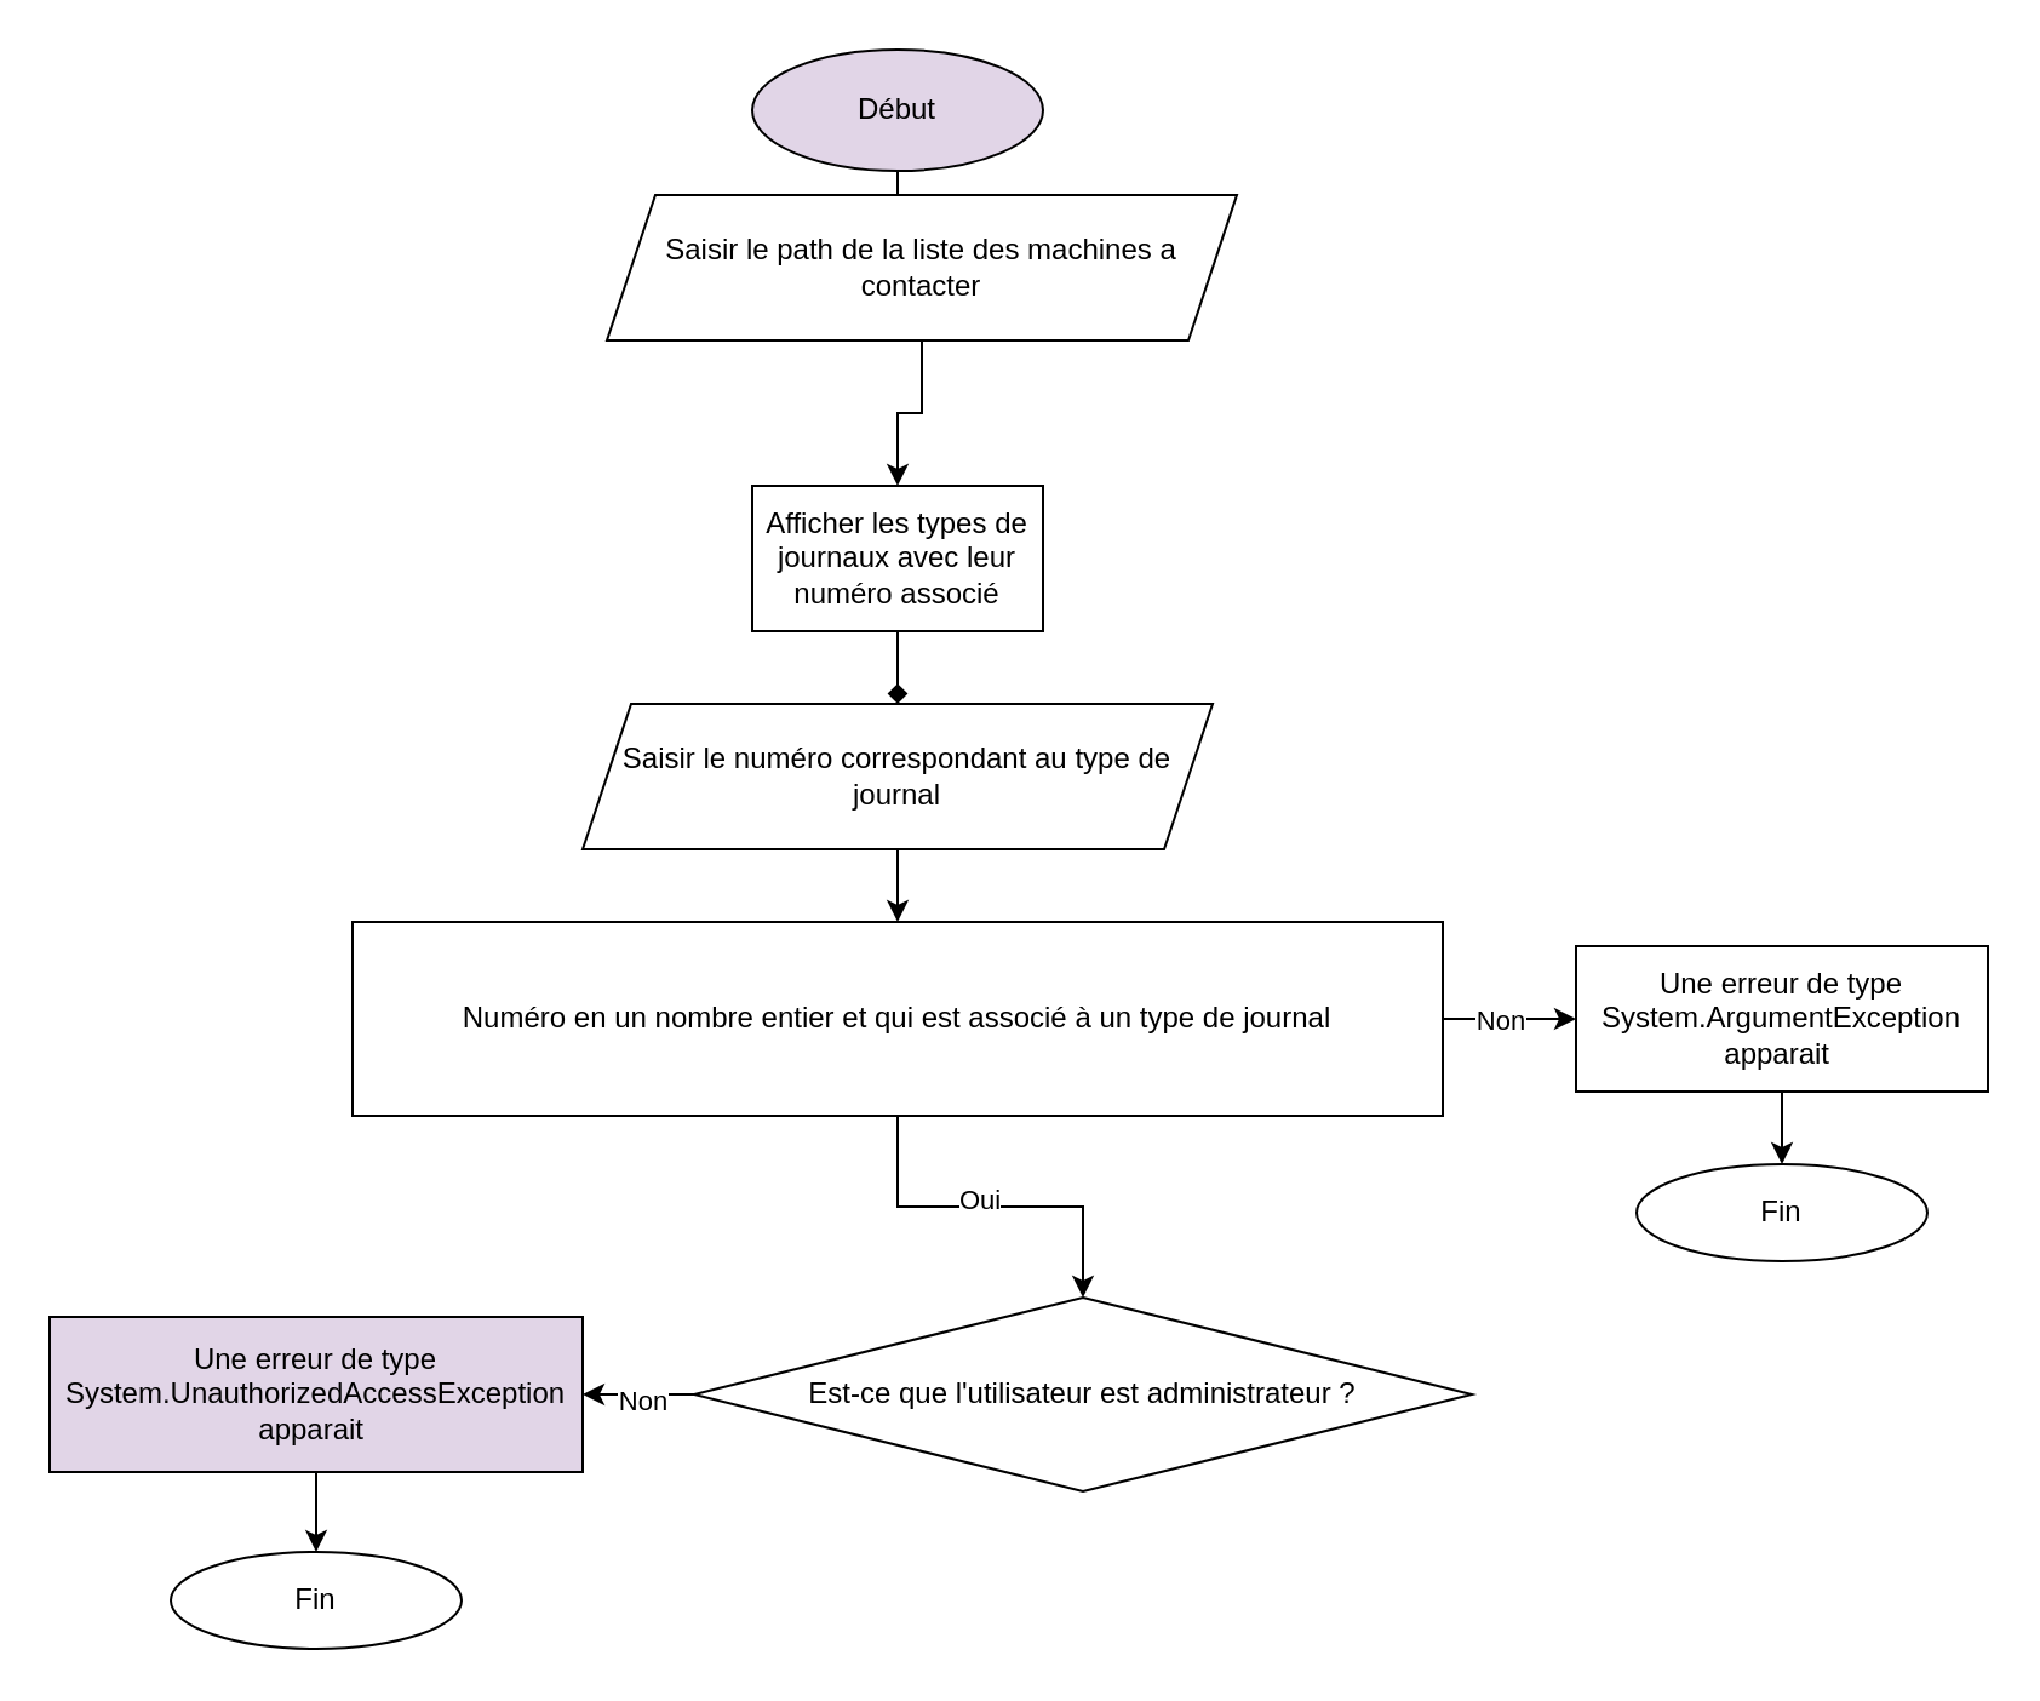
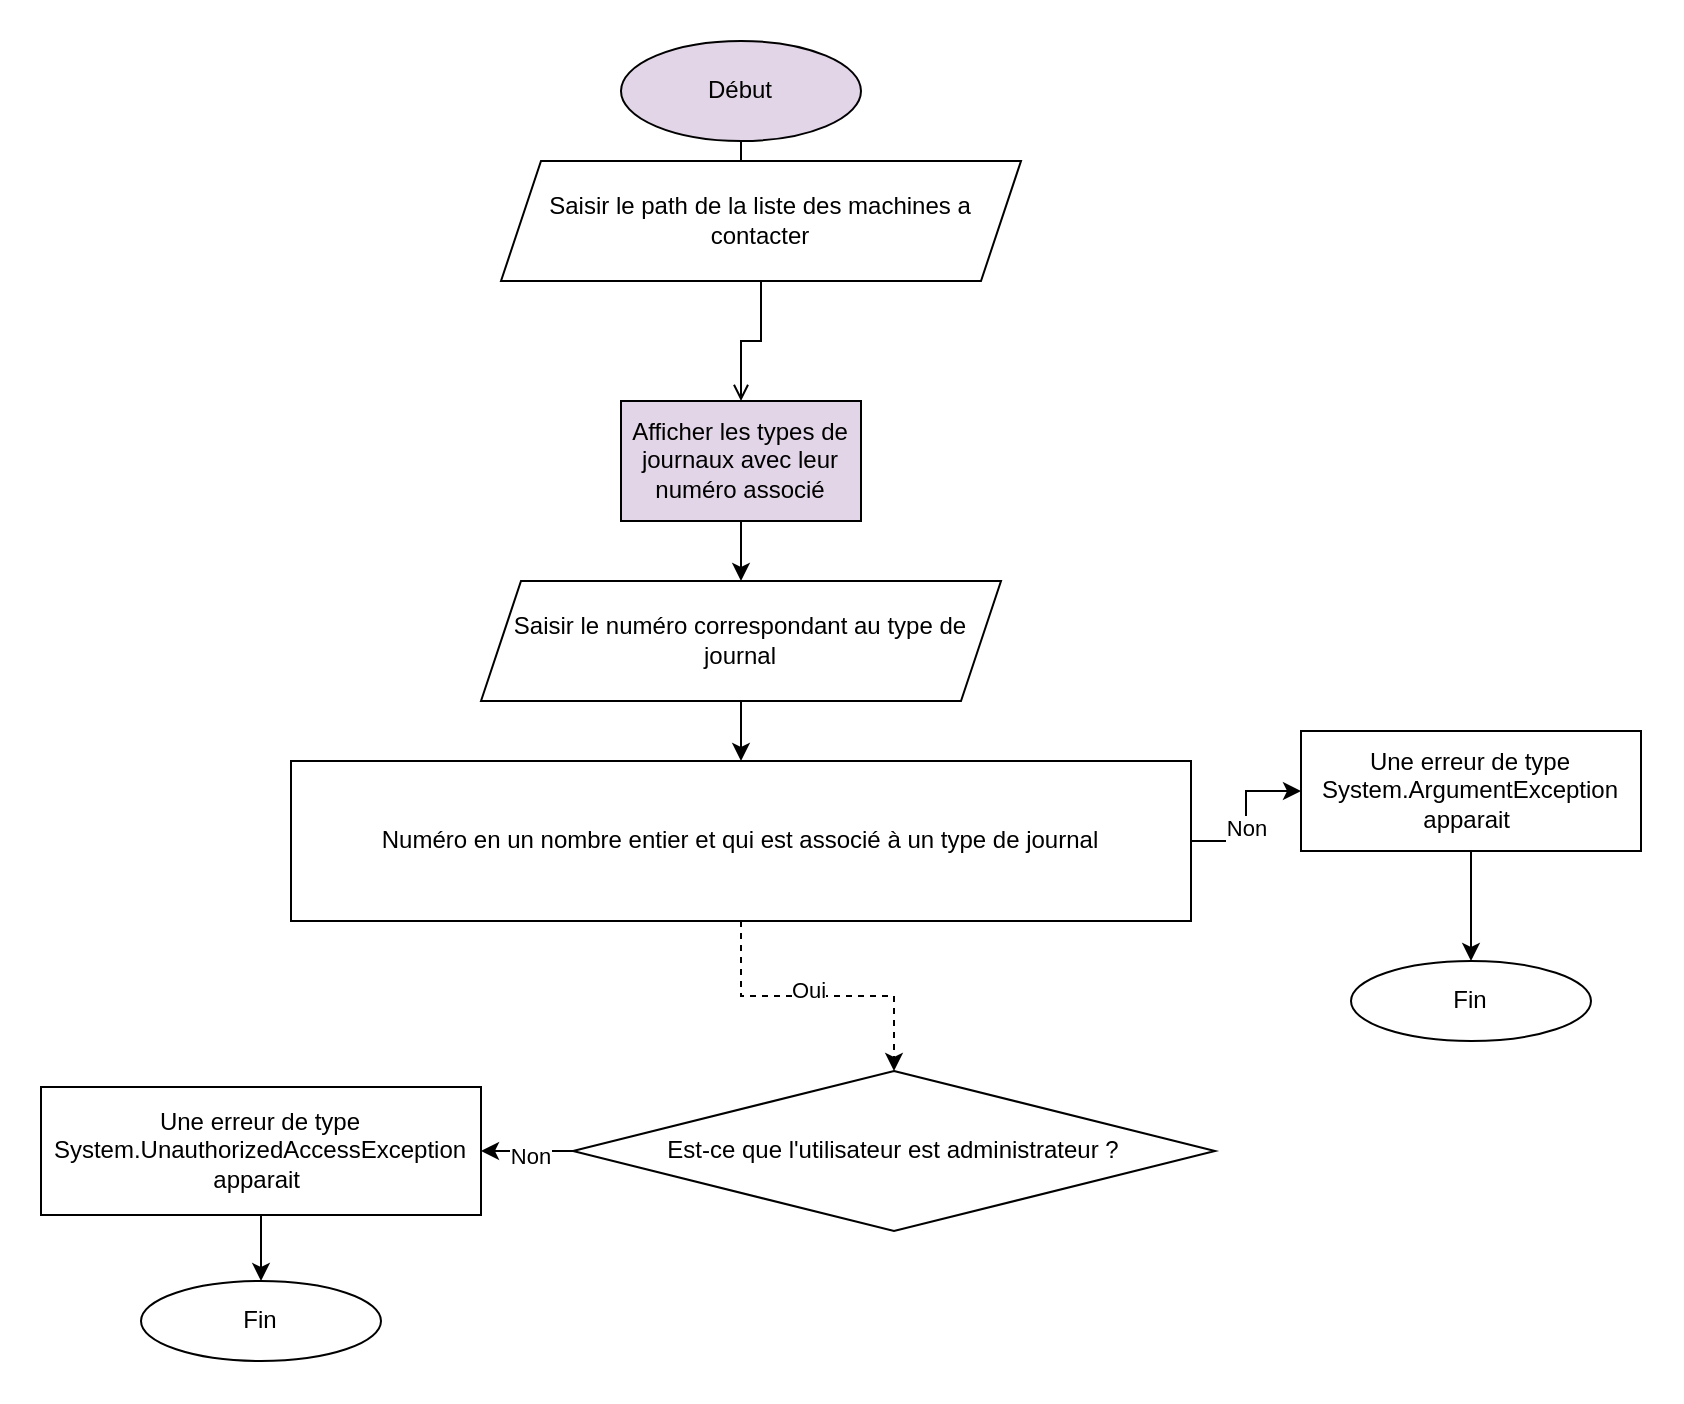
- <mxCell id="4" style="edgeStyle=orthogonalEdgeStyle;rounded=0;orthogonalLoop=1;jettySize=auto;html=1;entryX=0.5;entryY=0;entryDx=0;entryDy=0;" edge="1" parent="1" source="5" target="17"><mxGeometry relative="1" as="geometry" /></mxCell>
+ <mxCell id="4" style="edgeStyle=orthogonalEdgeStyle;rounded=0;orthogonalLoop=1;jettySize=auto;html=1;entryX=0.5;entryY=0;entryDx=0;entryDy=0;endArrow=open;" edge="1" parent="1" source="5" target="17"><mxGeometry relative="1" as="geometry" /></mxCell>
- <mxCell id="17" value="Afficher les types de journaux avec leur numéro associé" style="rounded=0;whiteSpace=wrap;html=1;" vertex="1" parent="1"><mxGeometry x="310" y="200" width="120" height="60" as="geometry" /></mxCell>
+ <mxCell id="17" value="Afficher les types de journaux avec leur numéro associé" style="rounded=0;whiteSpace=wrap;html=1;fillColor=#e1d5e7;" vertex="1" parent="1"><mxGeometry x="310" y="200" width="120" height="60" as="geometry" /></mxCell>
- <mxCell id="16" style="edgeStyle=orthogonalEdgeStyle;rounded=0;orthogonalLoop=1;jettySize=auto;html=1;entryX=0.5;entryY=0;entryDx=0;entryDy=0;endArrow=diamond;" edge="1" parent="1" source="17" target="7"><mxGeometry relative="1" as="geometry" /></mxCell>
+ <mxCell id="16" style="edgeStyle=orthogonalEdgeStyle;rounded=0;orthogonalLoop=1;jettySize=auto;html=1;entryX=0.5;entryY=0;entryDx=0;entryDy=0;" edge="1" parent="1" source="17" target="7"><mxGeometry relative="1" as="geometry" /></mxCell>
- <mxCell id="14" value="Une erreur de type System.ArgumentException apparait&amp;nbsp;" style="rounded=0;whiteSpace=wrap;html=1;" vertex="1" parent="1"><mxGeometry x="650" y="390" width="170" height="60" as="geometry" /></mxCell>
+ <mxCell id="14" value="Une erreur de type System.ArgumentException apparait&amp;nbsp;" style="rounded=0;whiteSpace=wrap;html=1;" vertex="1" parent="1"><mxGeometry x="650" y="365" width="170" height="60" as="geometry" /></mxCell>
- <mxCell id="10" style="edgeStyle=orthogonalEdgeStyle;rounded=0;orthogonalLoop=1;jettySize=auto;html=1;entryX=0.5;entryY=0;entryDx=0;entryDy=0;" edge="1" parent="1" source="12" target="20"><mxGeometry relative="1" as="geometry" /></mxCell>
+ <mxCell id="10" style="edgeStyle=orthogonalEdgeStyle;rounded=0;orthogonalLoop=1;jettySize=auto;html=1;entryX=0.5;entryY=0;entryDx=0;entryDy=0;dashed=1;" edge="1" parent="1" source="12" target="20"><mxGeometry relative="1" as="geometry" /></mxCell>
- <mxCell id="22" value="Une erreur de type System.UnauthorizedAccessException apparait&amp;nbsp;" style="rounded=0;whiteSpace=wrap;html=1;fillColor=#e1d5e7;" vertex="1" parent="1"><mxGeometry x="20" y="543" width="220" height="64" as="geometry" /></mxCell>
+ <mxCell id="22" value="Une erreur de type System.UnauthorizedAccessException apparait&amp;nbsp;" style="rounded=0;whiteSpace=wrap;html=1;" vertex="1" parent="1"><mxGeometry x="20" y="543" width="220" height="64" as="geometry" /></mxCell>
